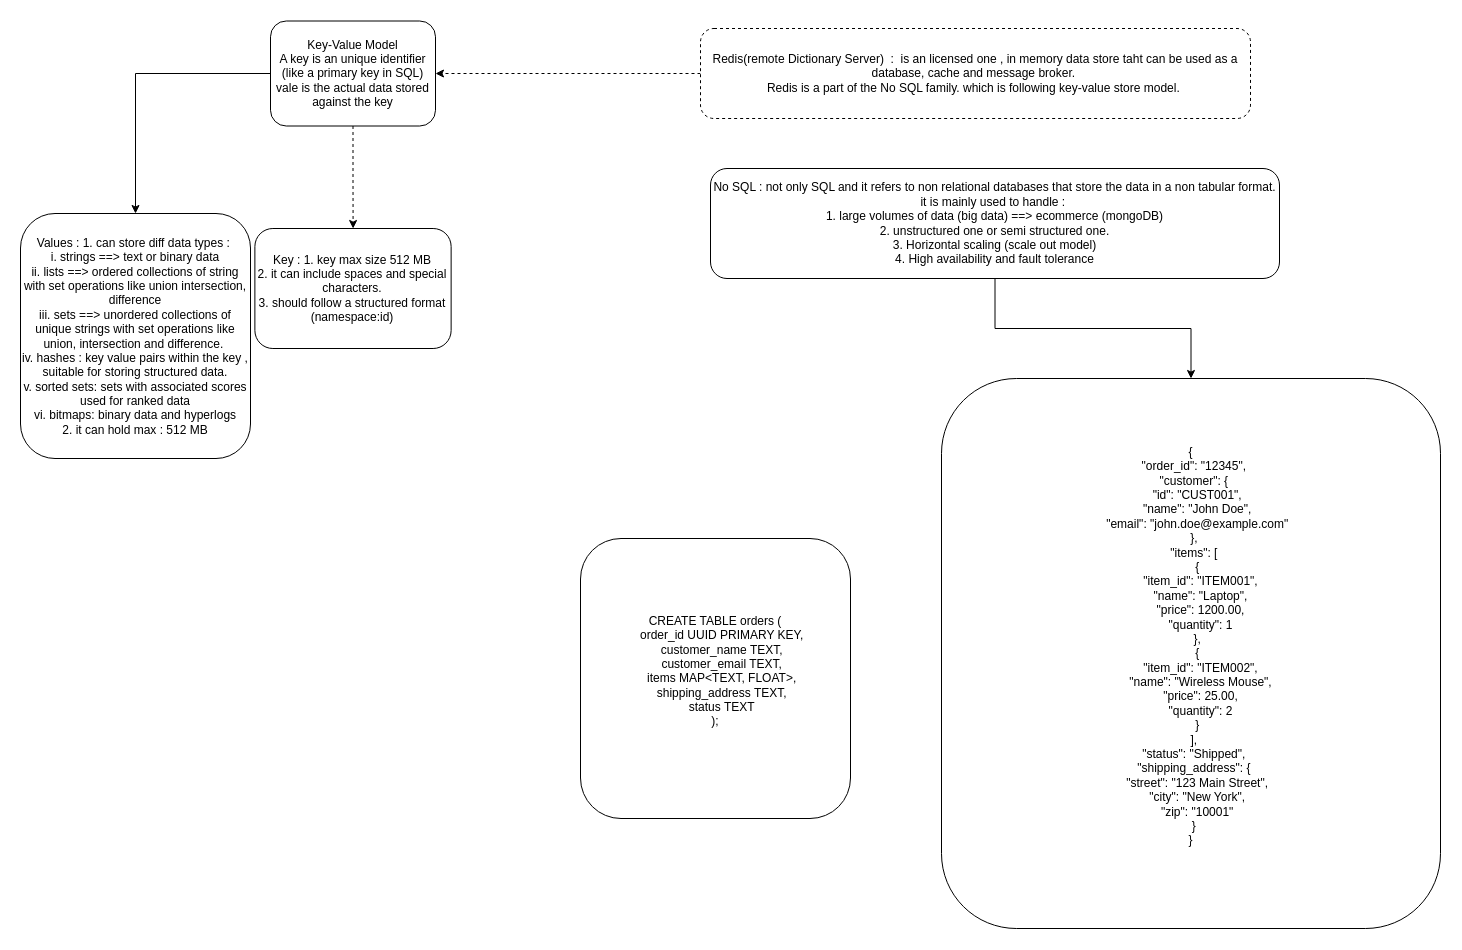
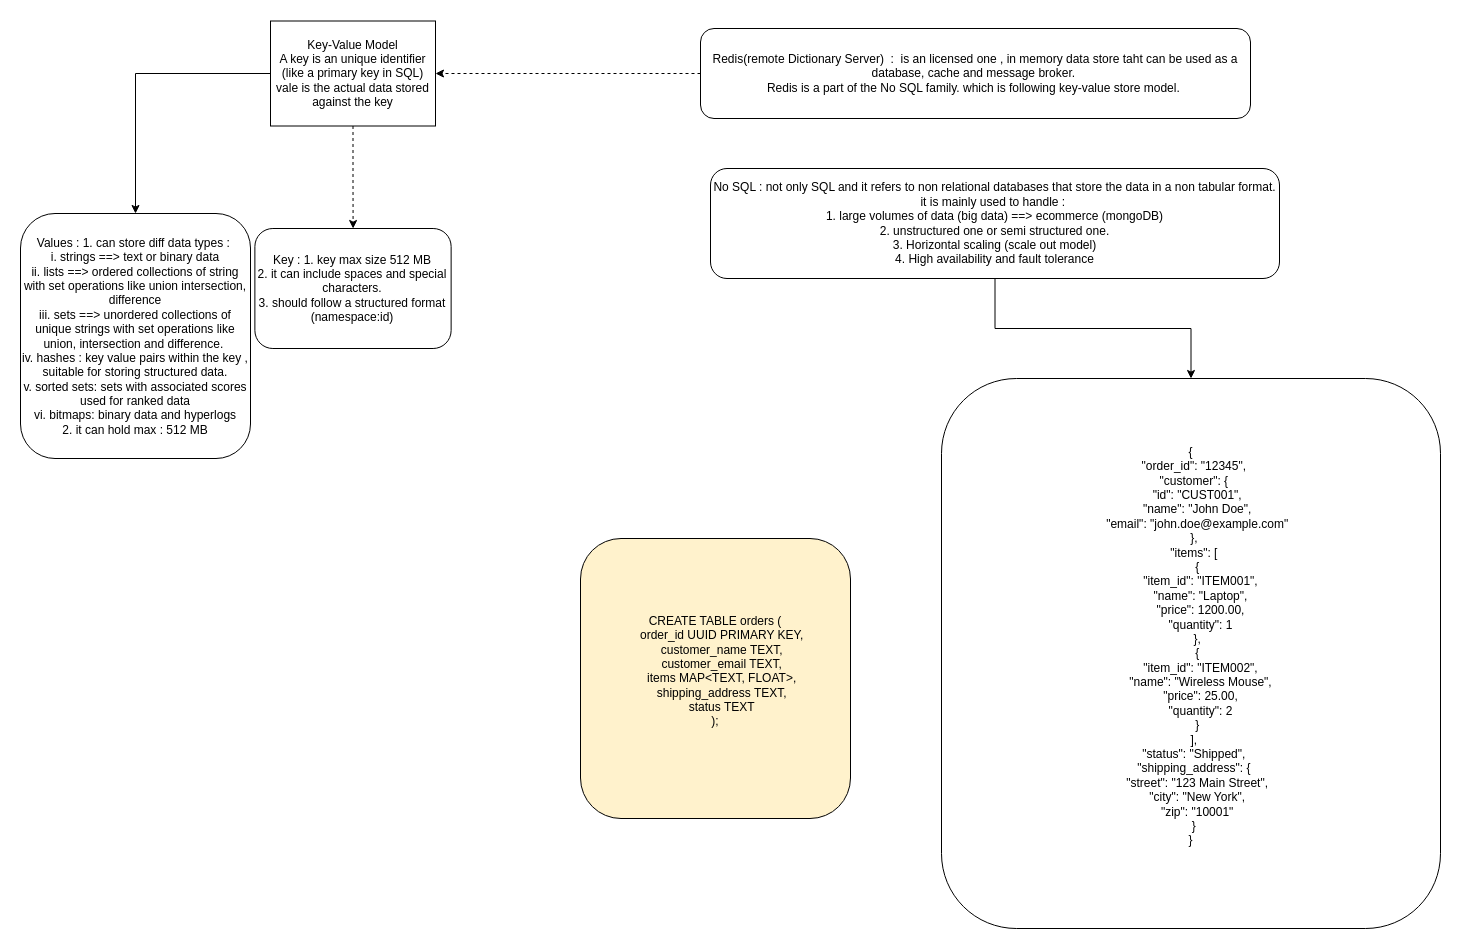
- <mxCell id="10" value="Key-Value Model&lt;div&gt;A key is an unique identifier (like a primary key in SQL)&lt;/div&gt;&lt;div&gt;vale is the actual data stored against the key&lt;/div&gt;" style="whiteSpace=wrap;html=1;rounded=1;" vertex="1" parent="1"><mxGeometry x="270" y="20.5" width="165" height="105" as="geometry" /></mxCell>
+ <mxCell id="10" value="Key-Value Model&lt;div&gt;A key is an unique identifier (like a primary key in SQL)&lt;/div&gt;&lt;div&gt;vale is the actual data stored against the key&lt;/div&gt;" style="whiteSpace=wrap;html=1;rounded=0;" vertex="1" parent="1"><mxGeometry x="270" y="20.5" width="165" height="105" as="geometry" /></mxCell>
- <mxCell id="3" value="Redis(remote Dictionary Server)&amp;nbsp; :&amp;nbsp; is an licensed one , in memory data store taht can be used as a database, cache and message broker.&amp;nbsp;&lt;div&gt;Redis is a part of the No SQL family. which is following key-value store model.&amp;nbsp;&lt;/div&gt;" style="rounded=1;whiteSpace=wrap;html=1;dashed=1;" vertex="1" parent="1"><mxGeometry x="700" y="28" width="550" height="90" as="geometry" /></mxCell>
+ <mxCell id="3" value="Redis(remote Dictionary Server)&amp;nbsp; :&amp;nbsp; is an licensed one , in memory data store taht can be used as a database, cache and message broker.&amp;nbsp;&lt;div&gt;Redis is a part of the No SQL family. which is following key-value store model.&amp;nbsp;&lt;/div&gt;" style="rounded=1;whiteSpace=wrap;html=1;" vertex="1" parent="1"><mxGeometry x="700" y="28" width="550" height="90" as="geometry" /></mxCell>
- <mxCell id="7" value="&lt;div&gt;CREATE TABLE orders (&lt;/div&gt;&lt;div&gt;&amp;nbsp; &amp;nbsp; order_id UUID PRIMARY KEY,&lt;/div&gt;&lt;div&gt;&amp;nbsp; &amp;nbsp; customer_name TEXT,&lt;/div&gt;&lt;div&gt;&amp;nbsp; &amp;nbsp; customer_email TEXT,&lt;/div&gt;&lt;div&gt;&amp;nbsp; &amp;nbsp; items MAP&amp;lt;TEXT, FLOAT&amp;gt;,&lt;/div&gt;&lt;div&gt;&amp;nbsp; &amp;nbsp; shipping_address TEXT,&lt;/div&gt;&lt;div&gt;&amp;nbsp; &amp;nbsp; status TEXT&lt;/div&gt;&lt;div&gt;);&lt;/div&gt;&lt;div&gt;&lt;br&gt;&lt;/div&gt;" style="rounded=1;whiteSpace=wrap;html=1;" vertex="1" parent="1"><mxGeometry x="580" y="538" width="270" height="280" as="geometry" /></mxCell>
+ <mxCell id="7" value="&lt;div&gt;CREATE TABLE orders (&lt;/div&gt;&lt;div&gt;&amp;nbsp; &amp;nbsp; order_id UUID PRIMARY KEY,&lt;/div&gt;&lt;div&gt;&amp;nbsp; &amp;nbsp; customer_name TEXT,&lt;/div&gt;&lt;div&gt;&amp;nbsp; &amp;nbsp; customer_email TEXT,&lt;/div&gt;&lt;div&gt;&amp;nbsp; &amp;nbsp; items MAP&amp;lt;TEXT, FLOAT&amp;gt;,&lt;/div&gt;&lt;div&gt;&amp;nbsp; &amp;nbsp; shipping_address TEXT,&lt;/div&gt;&lt;div&gt;&amp;nbsp; &amp;nbsp; status TEXT&lt;/div&gt;&lt;div&gt;);&lt;/div&gt;&lt;div&gt;&lt;br&gt;&lt;/div&gt;" style="rounded=1;whiteSpace=wrap;html=1;fillColor=#fff2cc;" vertex="1" parent="1"><mxGeometry x="580" y="538" width="270" height="280" as="geometry" /></mxCell>
